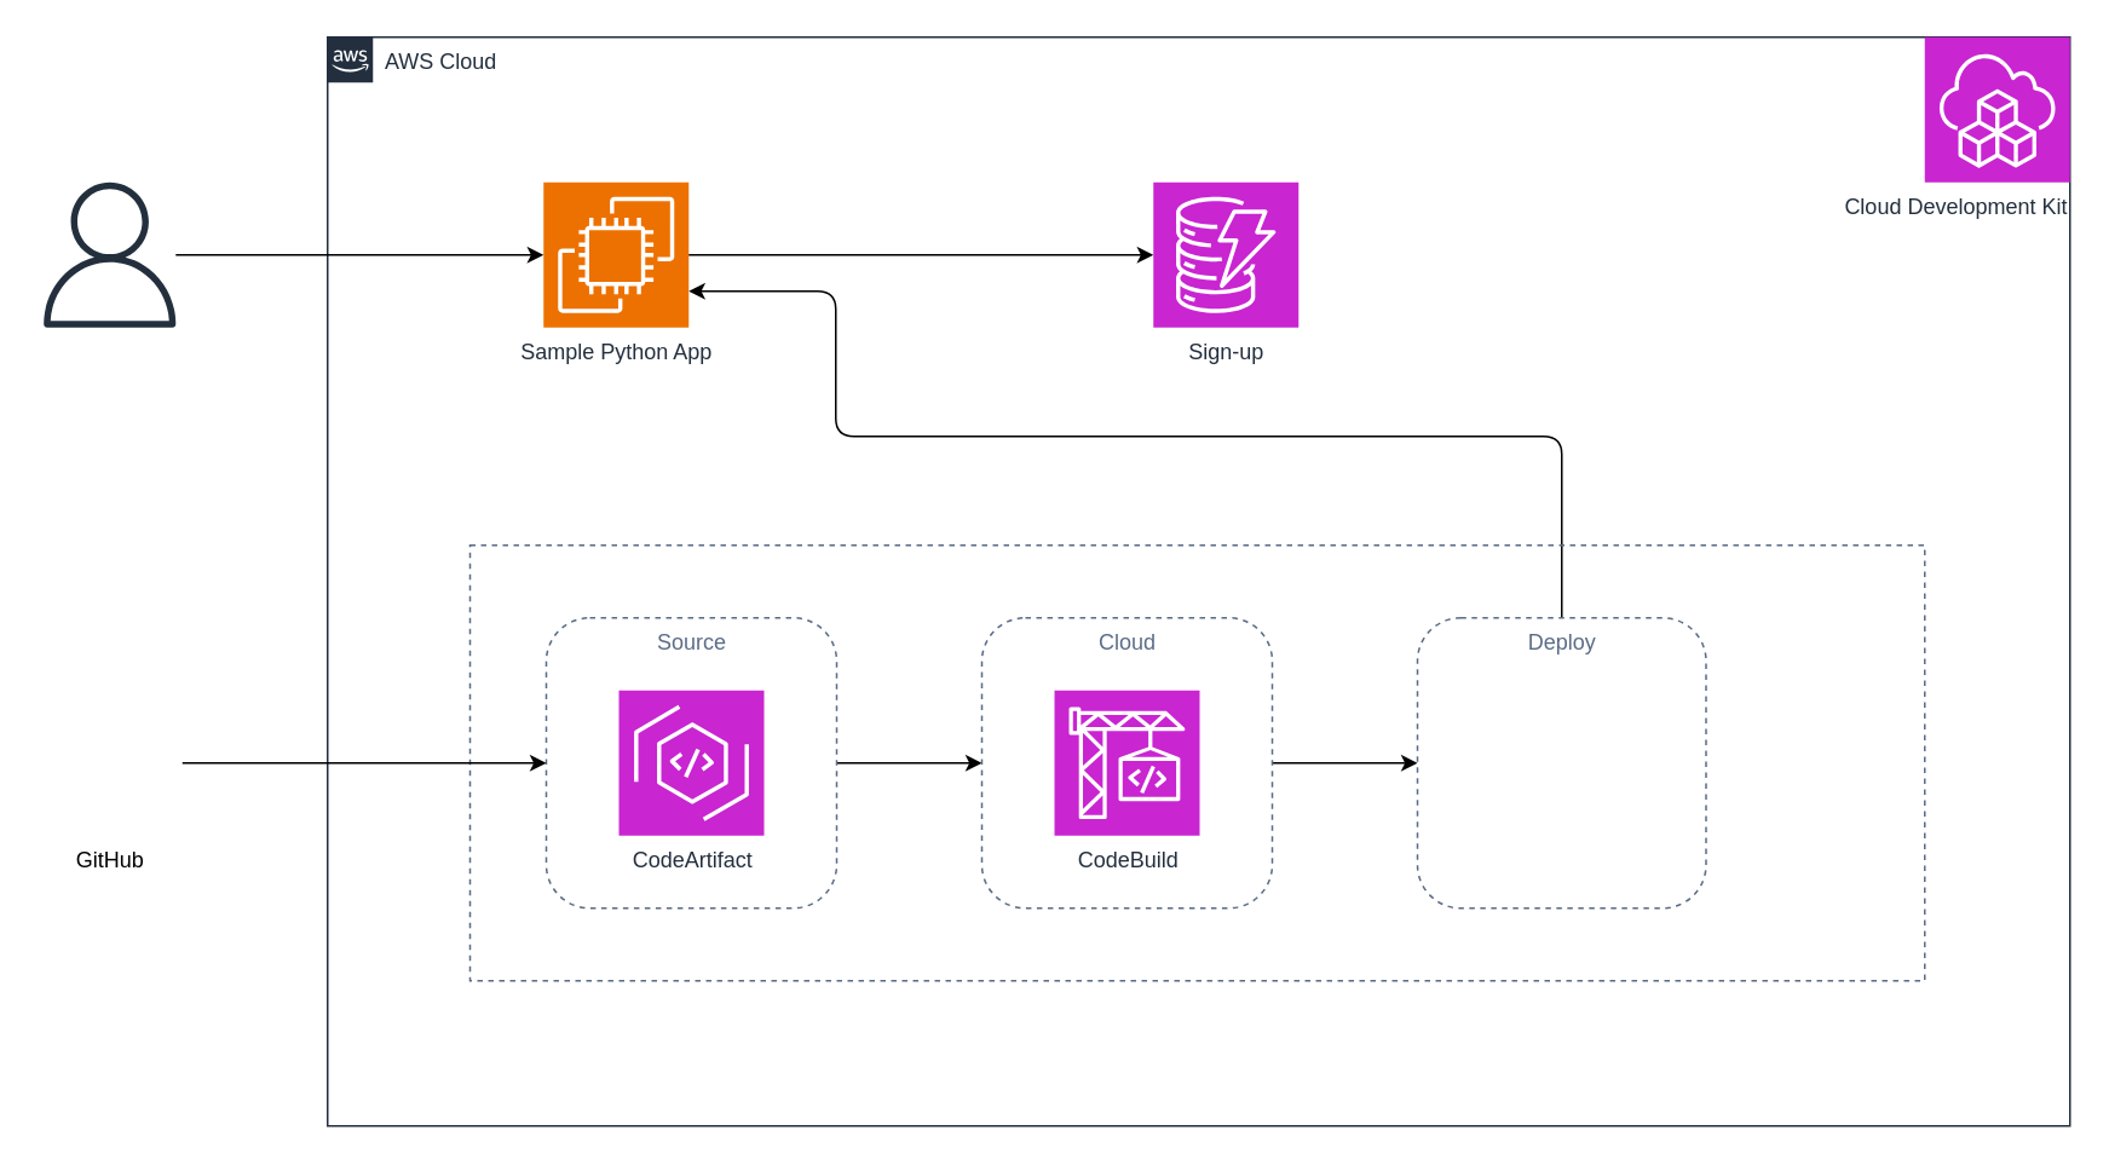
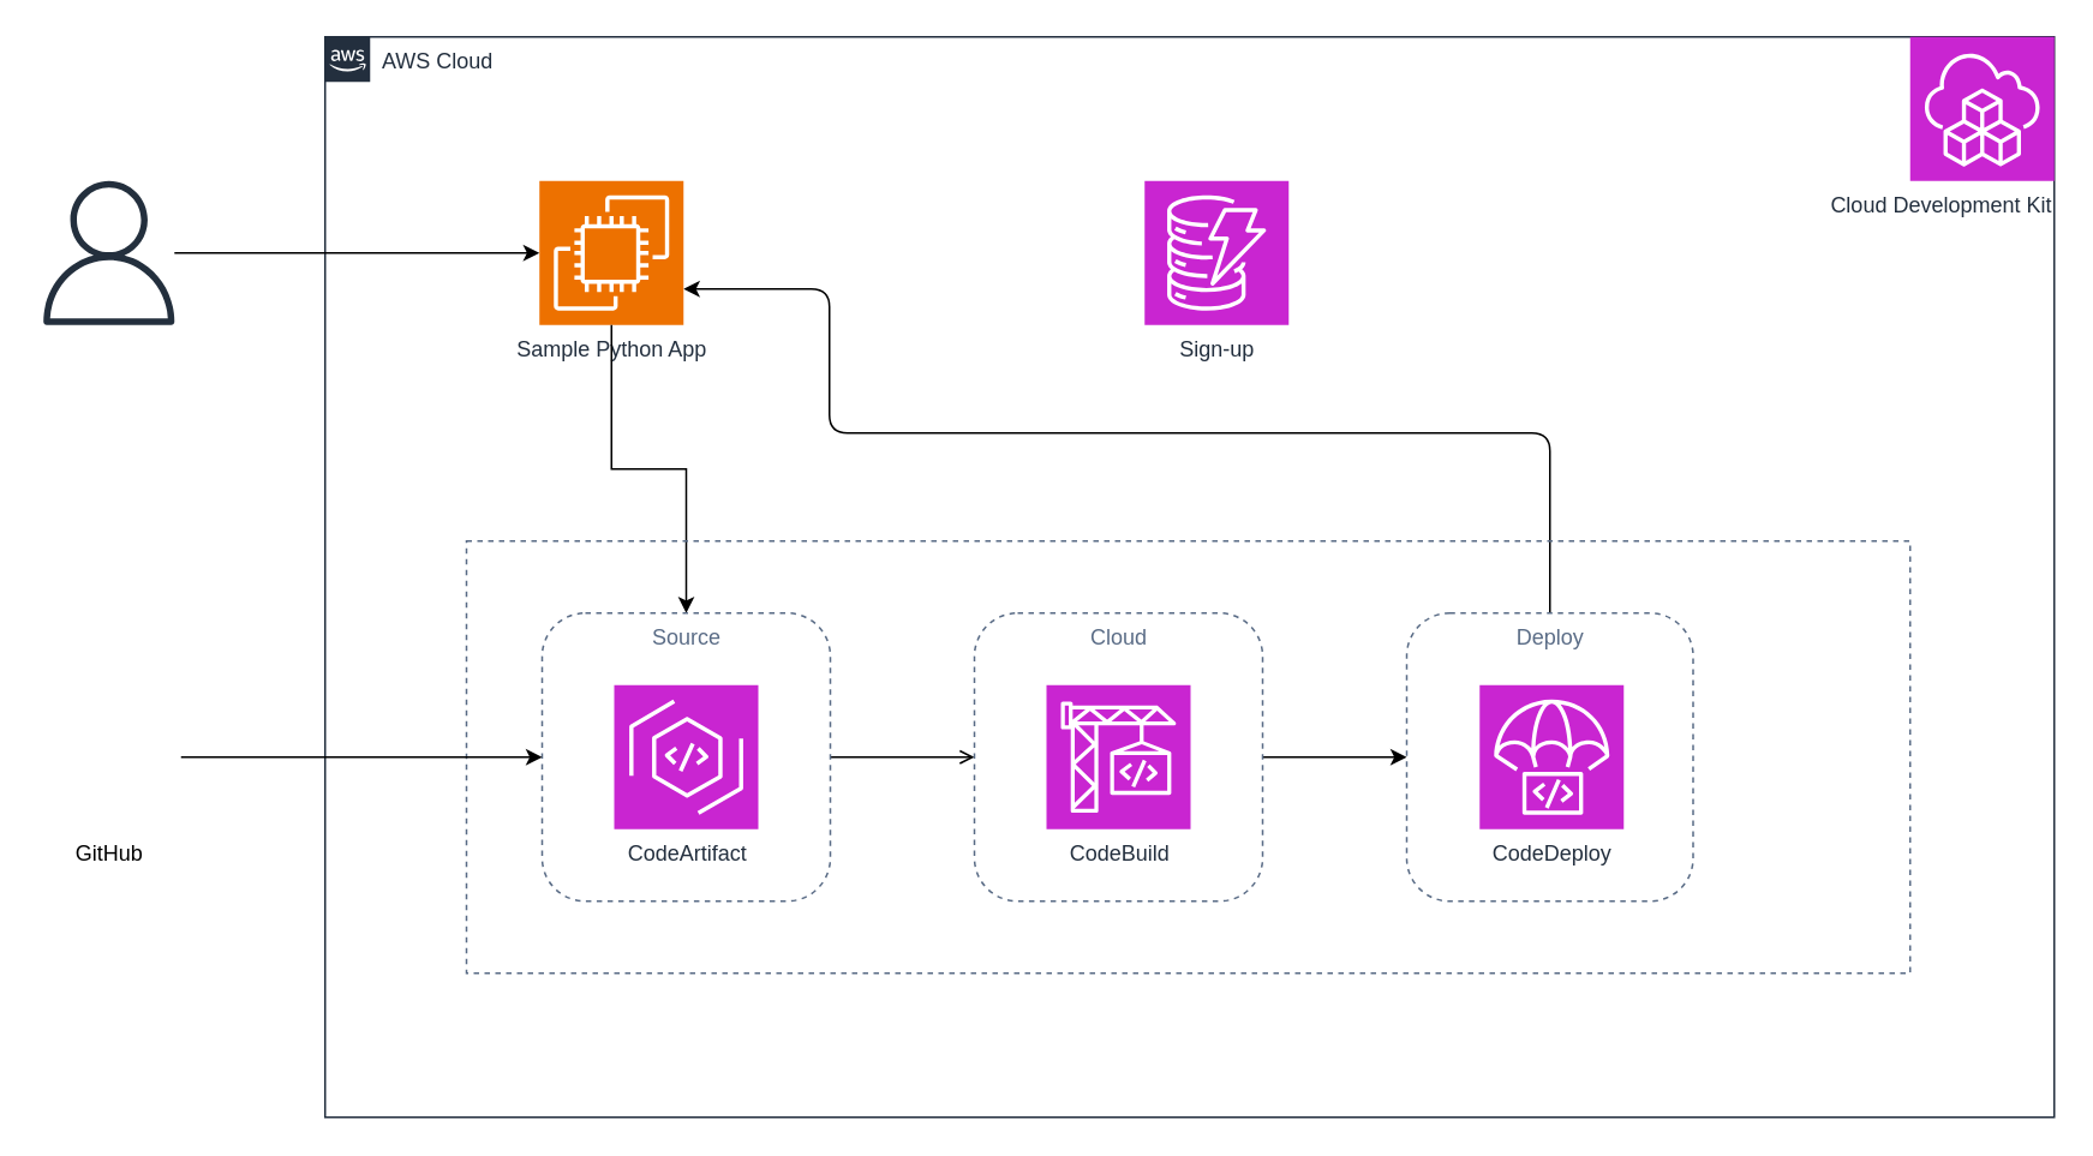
- <mxCell id="7" style="edgeStyle=orthogonalEdgeStyle;rounded=0;orthogonalLoop=1;jettySize=auto;html=1;" edge="1" parent="2" source="5" target="6"><mxGeometry relative="1" as="geometry" /></mxCell>
+ <mxCell id="7" style="edgeStyle=orthogonalEdgeStyle;rounded=0;orthogonalLoop=1;jettySize=auto;html=1;" edge="1" parent="2" source="5" target="10"><mxGeometry relative="1" as="geometry" /></mxCell>
- <mxCell id="9" style="edgeStyle=orthogonalEdgeStyle;rounded=0;orthogonalLoop=1;jettySize=auto;html=1;" edge="1" parent="2" source="10" target="15"><mxGeometry relative="1" as="geometry" /></mxCell>
+ <mxCell id="9" style="edgeStyle=orthogonalEdgeStyle;rounded=0;orthogonalLoop=1;jettySize=auto;html=1;endArrow=open;" edge="1" parent="2" source="10" target="15"><mxGeometry relative="1" as="geometry" /></mxCell>
+ <mxCell id="13" value="CodeDeploy" style="sketch=0;points=[[0,0,0],[0.25,0,0],[0.5,0,0],[0.75,0,0],[1,0,0],[0,1,0],[0.25,1,0],[0.5,1,0],[0.75,1,0],[1,1,0],[0,0.25,0],[0,0.5,0],[0,0.75,0],[1,0.25,0],[1,0.5,0],[1,0.75,0]];outlineConnect=0;fontColor=#232F3E;fillColor=#C925D1;strokeColor=#ffffff;dashed=0;verticalLabelPosition=bottom;verticalAlign=top;align=center;html=1;fontSize=12;fontStyle=0;aspect=fixed;shape=mxgraph.aws4.resourceIcon;resIcon=mxgraph.aws4.codedeploy;" vertex="1" parent="2"><mxGeometry x="641" y="360" width="80" height="80" as="geometry" /></mxCell>
